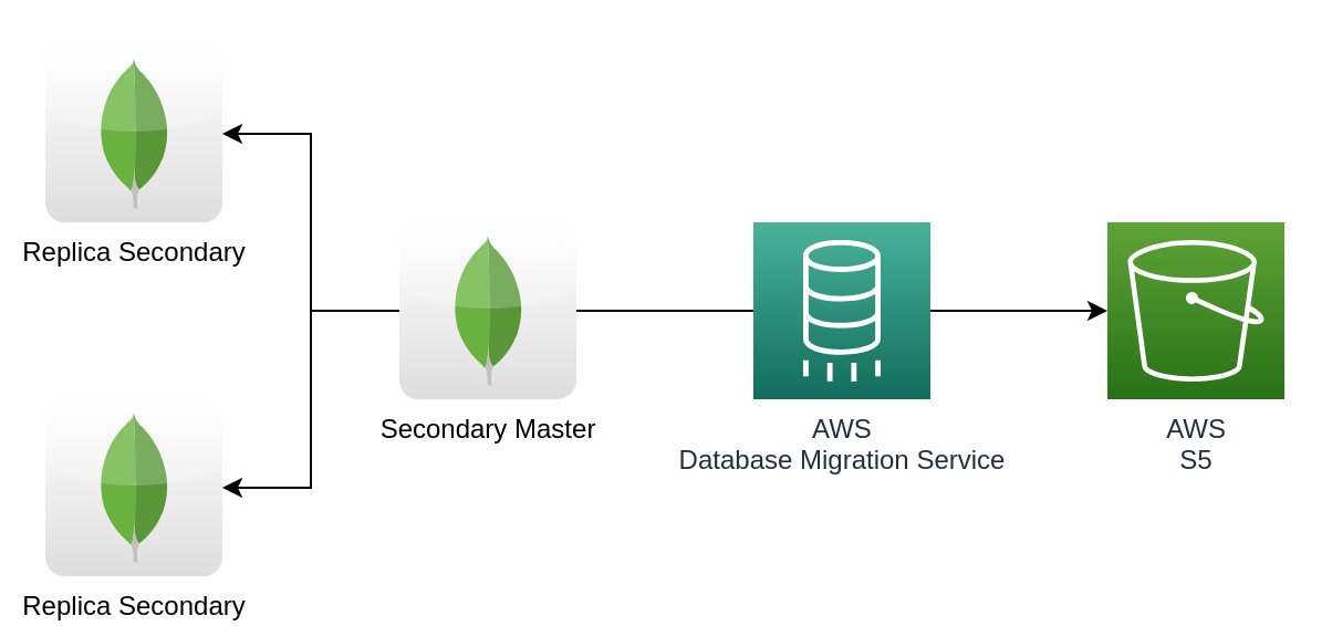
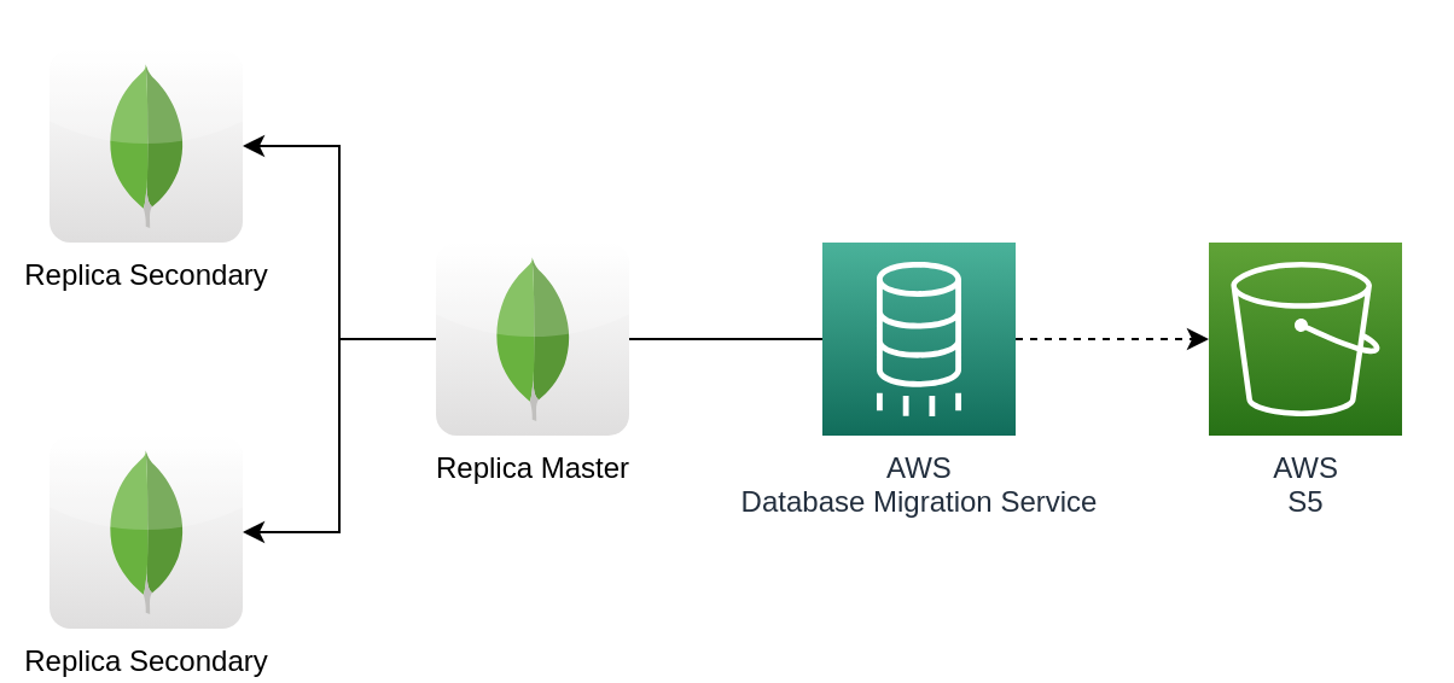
- <mxCell id="8" style="edgeStyle=orthogonalEdgeStyle;rounded=0;orthogonalLoop=1;jettySize=auto;html=1;entryX=0;entryY=0.5;entryDx=0;entryDy=0;entryPerimeter=0;" edge="1" parent="1" source="9" target="10"><mxGeometry relative="1" as="geometry" /></mxCell>
+ <mxCell id="8" style="edgeStyle=orthogonalEdgeStyle;rounded=0;orthogonalLoop=1;jettySize=auto;html=1;entryX=0;entryY=0.5;entryDx=0;entryDy=0;entryPerimeter=0;dashed=1;" edge="1" parent="1" source="9" target="10"><mxGeometry relative="1" as="geometry" /></mxCell>
- <mxCell id="5" value="Secondary Master" style="dashed=0;outlineConnect=0;html=1;align=center;labelPosition=center;verticalLabelPosition=bottom;verticalAlign=top;shape=mxgraph.webicons.mongodb;gradientColor=#DFDEDE" vertex="1" parent="1"><mxGeometry x="180" y="100" width="80" height="80" as="geometry" /></mxCell>
+ <mxCell id="5" value="Replica Master" style="dashed=0;outlineConnect=0;html=1;align=center;labelPosition=center;verticalLabelPosition=bottom;verticalAlign=top;shape=mxgraph.webicons.mongodb;gradientColor=#DFDEDE" vertex="1" parent="1"><mxGeometry x="180" y="100" width="80" height="80" as="geometry" /></mxCell>
